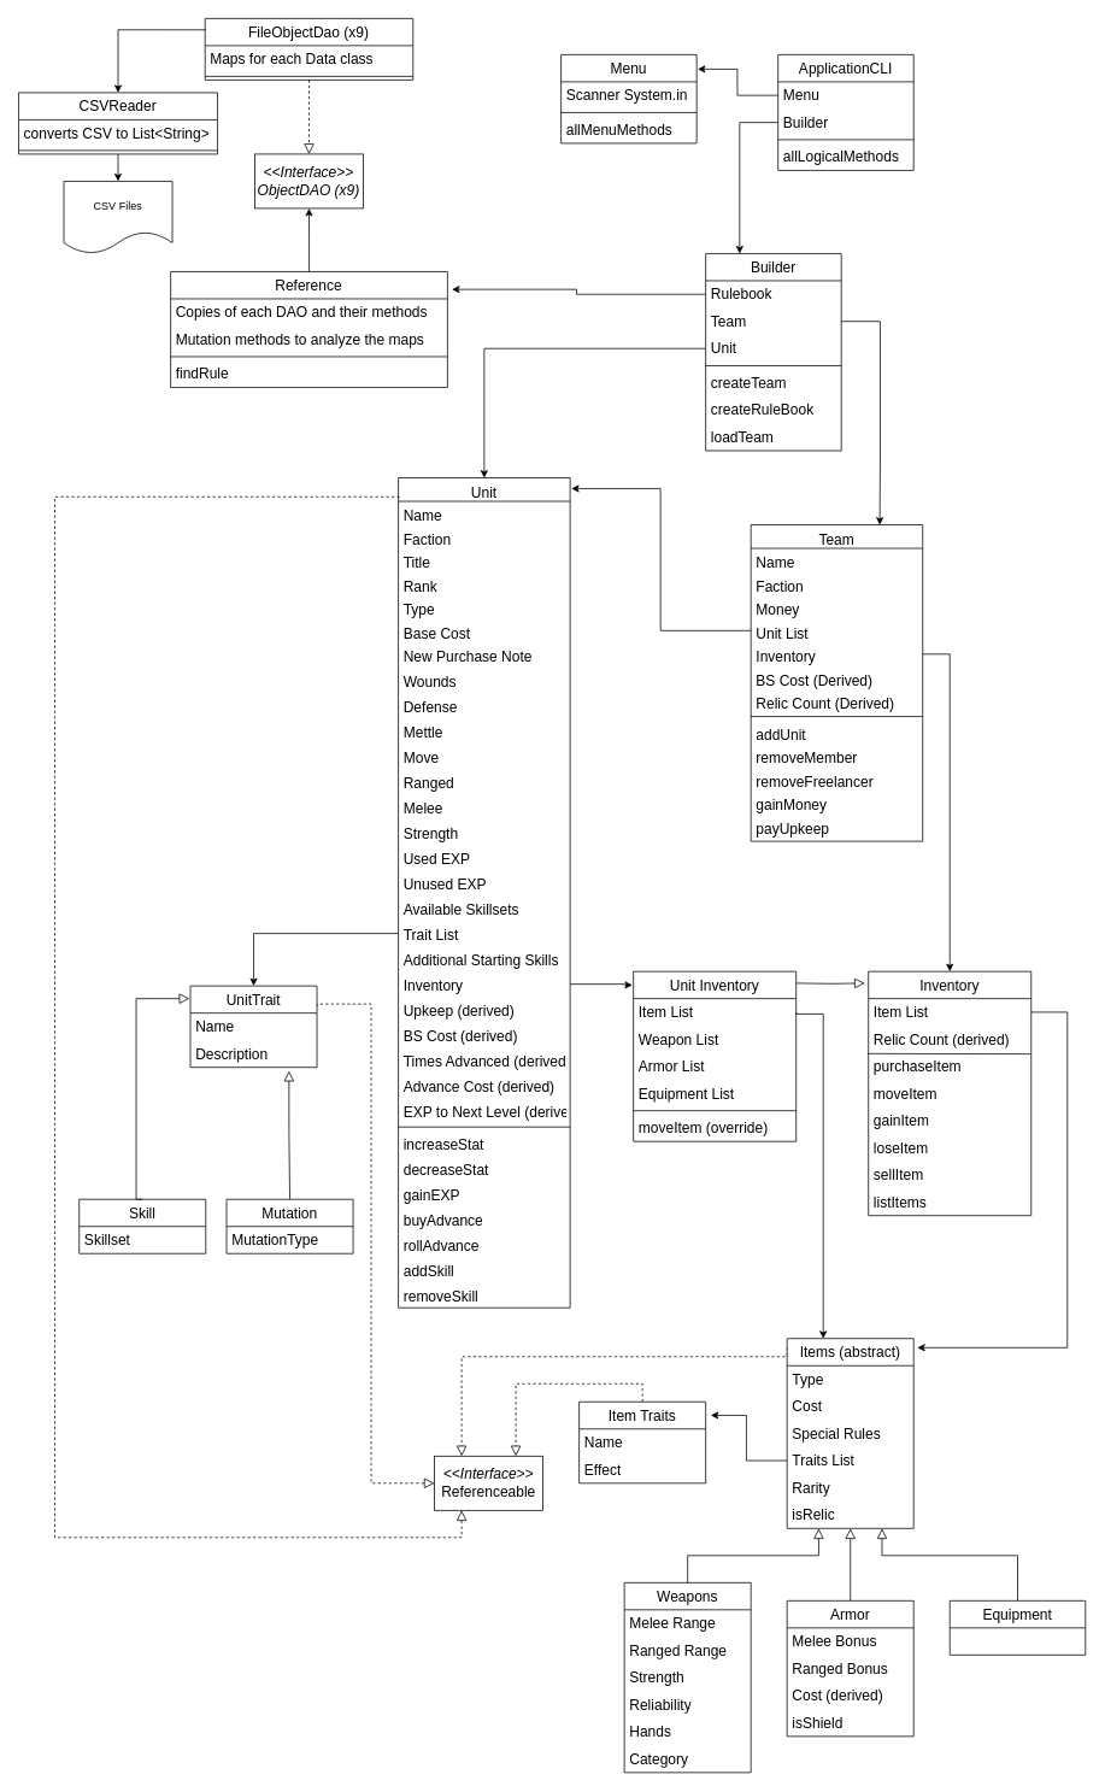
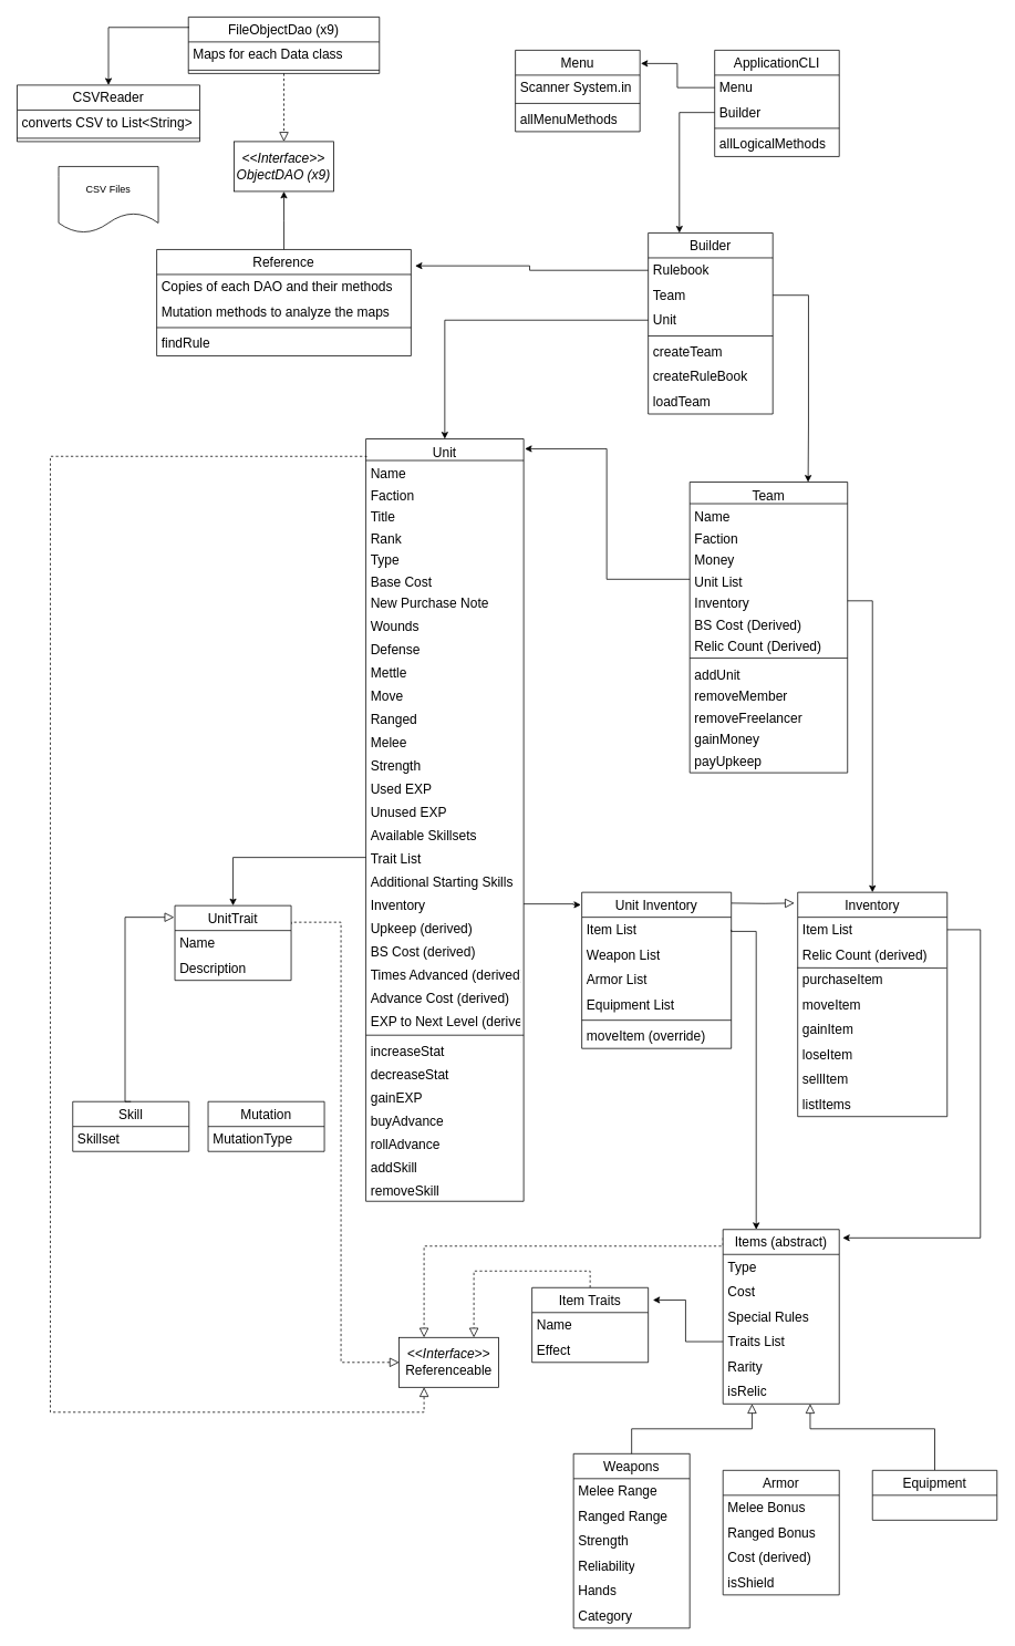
- <mxCell id="145" style="edgeStyle=orthogonalEdgeStyle;rounded=0;orthogonalLoop=1;jettySize=auto;html=1;exitX=0.5;exitY=1;exitDx=0;exitDy=0;entryX=0.5;entryY=0;entryDx=0;entryDy=0;" parent="1" source="146" target="149" edge="1"><mxGeometry relative="1" as="geometry" /></mxCell>
- <mxCell id="103" value="" style="edgeStyle=orthogonalEdgeStyle;rounded=0;orthogonalLoop=1;jettySize=auto;html=1;startArrow=block;startFill=0;startSize=9;endArrow=none;endFill=0;exitX=0.779;exitY=1.133;exitDx=0;exitDy=0;exitPerimeter=0;entryX=0.5;entryY=0;entryDx=0;entryDy=0;" parent="1" source="106" target="134" edge="1"><mxGeometry relative="1" as="geometry"><mxPoint x="280" y="1250" as="sourcePoint" /><Array as="points"><mxPoint x="319" y="1253" /></Array></mxGeometry></mxCell>
- <mxCell id="86" style="edgeStyle=orthogonalEdgeStyle;rounded=0;orthogonalLoop=1;jettySize=auto;html=1;endArrow=block;endFill=0;exitX=0.5;exitY=0;exitDx=0;exitDy=0;endSize=9;fontSize=16;entryX=0.5;entryY=1;entryDx=0;entryDy=0;" parent="1" source="81" target="72" edge="1"><mxGeometry relative="1" as="geometry"><mxPoint x="1400" y="1870" as="targetPoint" /><Array as="points"><mxPoint x="940" y="1750" /><mxPoint x="940" y="1750" /></Array></mxGeometry></mxCell>
